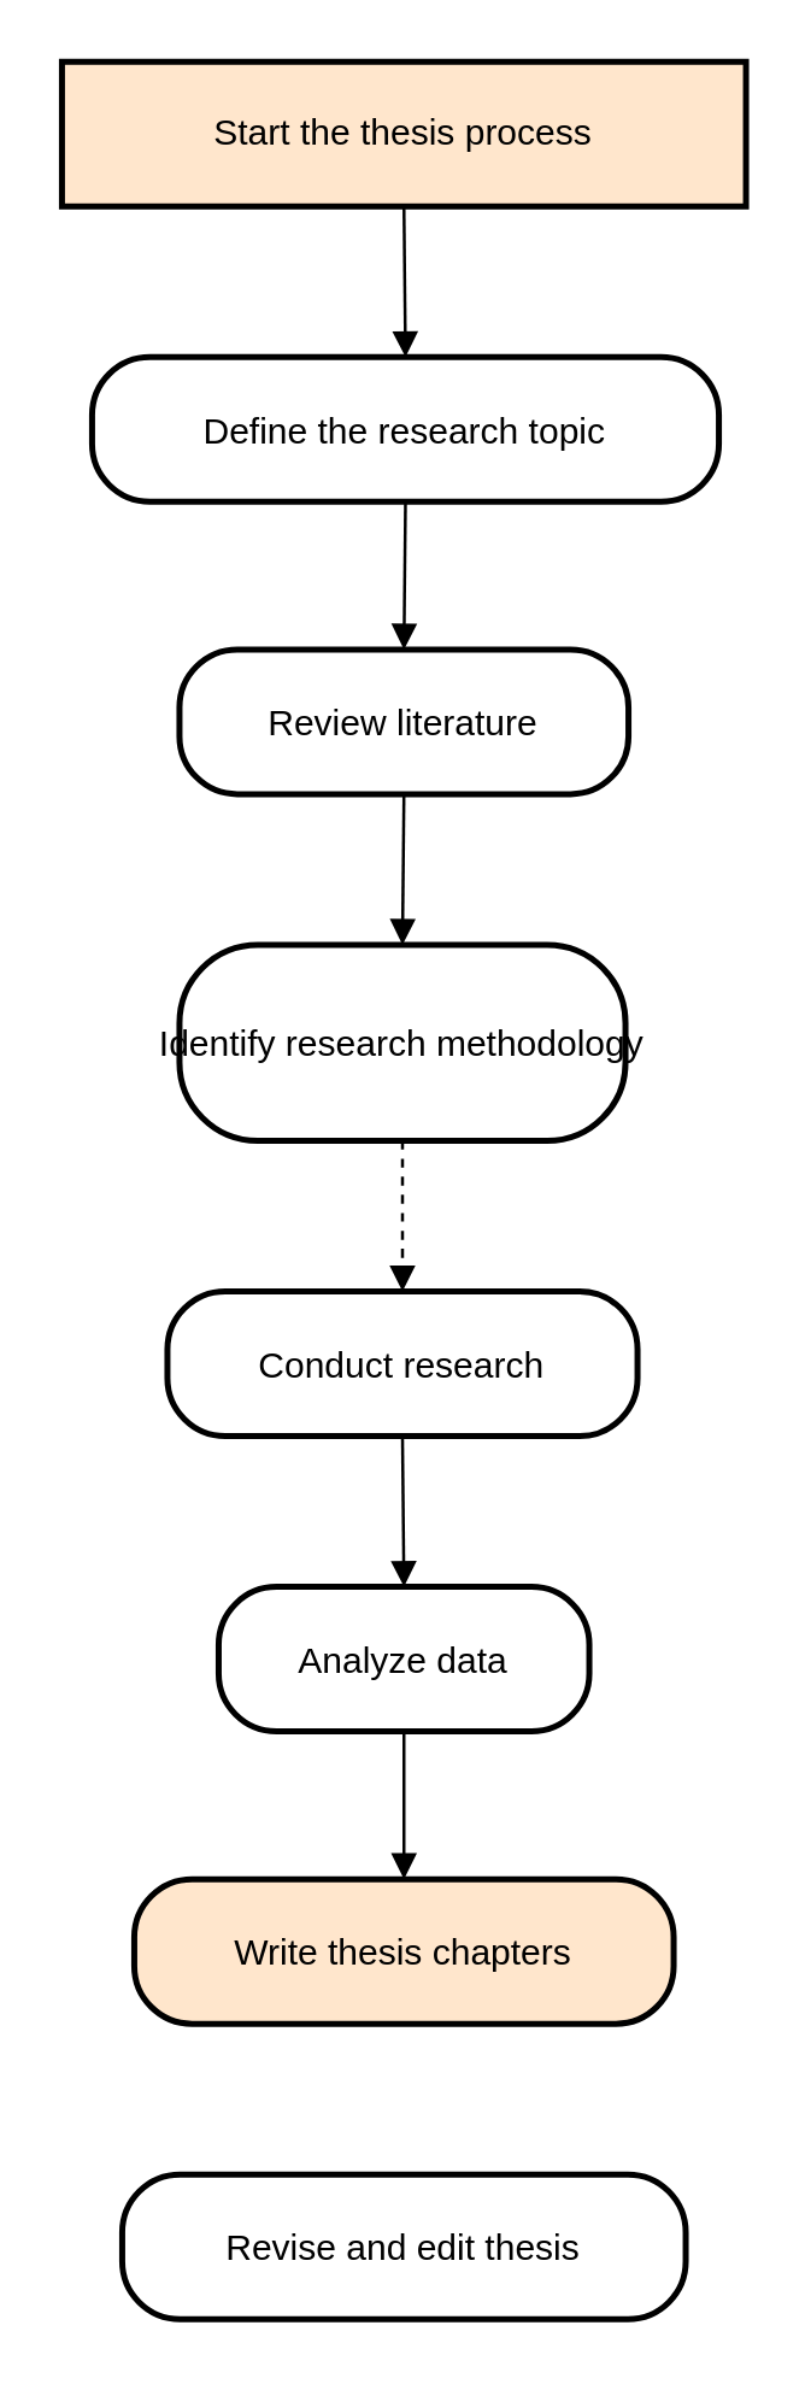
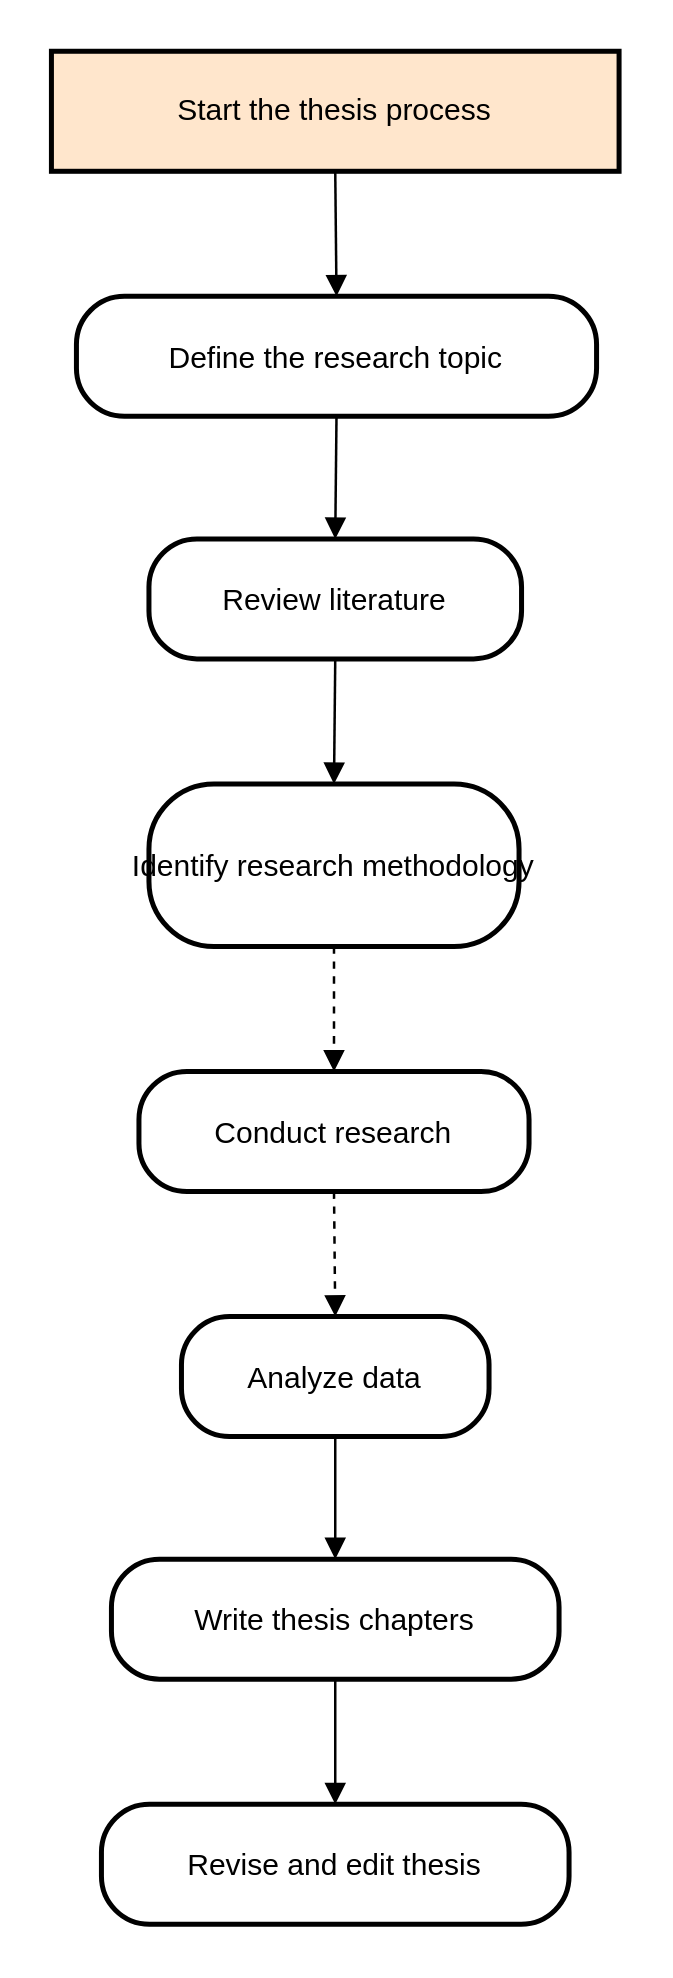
- <mxCell id="14" value="" style="curved=1;startArrow=none;endArrow=block;exitX=0.5;exitY=0.99;entryX=0.5;entryY=-0.01;" edge="1" parent="1" source="6" target="7"><mxGeometry relative="1" as="geometry"><Array as="points" /></mxGeometry></mxCell>
+ <mxCell id="14" value="" style="curved=1;startArrow=none;endArrow=block;exitX=0.5;exitY=0.99;entryX=0.5;entryY=-0.01;dashed=1;" edge="1" parent="1" source="6" target="7"><mxGeometry relative="1" as="geometry"><Array as="points" /></mxGeometry></mxCell>
- <mxCell id="8" value="Write thesis chapters" style="rounded=1;arcSize=40;strokeWidth=2;fillColor=#ffe6cc;" vertex="1" parent="1"><mxGeometry x="44" y="623" width="179" height="48" as="geometry" /></mxCell>
+ <mxCell id="8" value="Write thesis chapters" style="rounded=1;arcSize=40;strokeWidth=2" vertex="1" parent="1"><mxGeometry x="44" y="623" width="179" height="48" as="geometry" /></mxCell>
+ <mxCell id="16" value="" style="curved=1;startArrow=none;endArrow=block;exitX=0.5;exitY=1;entryX=0.5;entryY=0;" edge="1" parent="1" source="8" target="9"><mxGeometry relative="1" as="geometry"><Array as="points" /></mxGeometry></mxCell>
